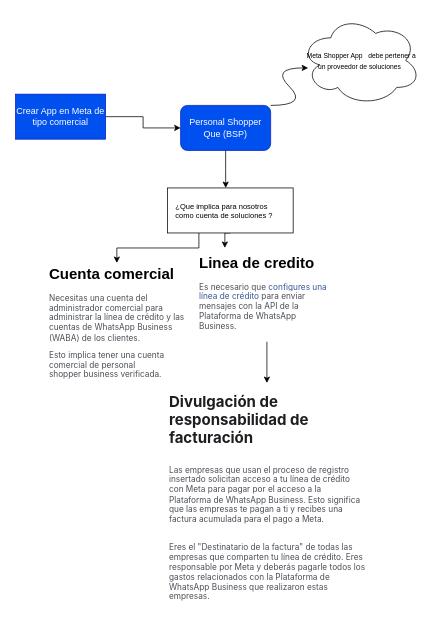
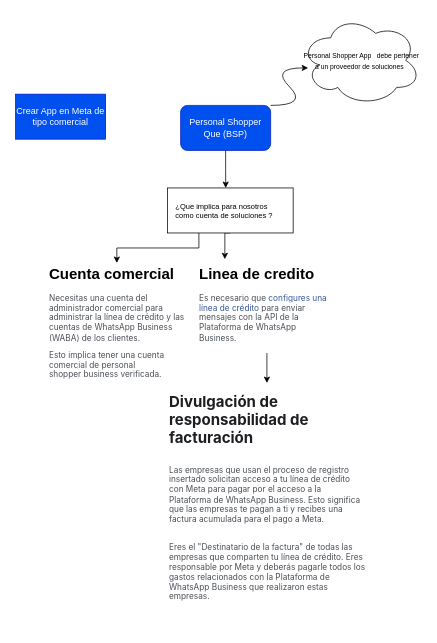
- <mxCell id="7" value="&lt;div style=&quot;&quot;&gt;&lt;span style=&quot;font-size: 9px; white-space: pre;&quot;&gt; &lt;/span&gt;&lt;span style=&quot;font-size: 9px;&quot;&gt;Meta Shopper App &lt;/span&gt;&lt;span style=&quot;font-size: 9px; white-space: pre;&quot;&gt;  &lt;/span&gt;&lt;span style=&quot;font-size: 9px;&quot;&gt;debe pertener a un proveedor de&amp;nbsp;&lt;/span&gt;&lt;span style=&quot;font-size: 9px;&quot;&gt;soluciones&amp;nbsp;&lt;/span&gt;&lt;/div&gt;" style="ellipse;shape=cloud;whiteSpace=wrap;html=1;fontSize=12;align=center;" vertex="1" parent="1"><mxGeometry x="400" y="20" width="160" height="120" as="geometry" /></mxCell>
+ <mxCell id="7" value="&lt;div style=&quot;&quot;&gt;&lt;span style=&quot;font-size: 9px; white-space: pre;&quot;&gt; &lt;/span&gt;&lt;span style=&quot;font-size: 9px;&quot;&gt;Personal Shopper App &lt;/span&gt;&lt;span style=&quot;font-size: 9px; white-space: pre;&quot;&gt;  &lt;/span&gt;&lt;span style=&quot;font-size: 9px;&quot;&gt;debe pertener a un proveedor de&amp;nbsp;&lt;/span&gt;&lt;span style=&quot;font-size: 9px;&quot;&gt;soluciones&amp;nbsp;&lt;/span&gt;&lt;/div&gt;" style="ellipse;shape=cloud;whiteSpace=wrap;html=1;fontSize=12;align=center;" vertex="1" parent="1"><mxGeometry x="400" y="20" width="160" height="120" as="geometry" /></mxCell>
- <mxCell id="4" style="edgeStyle=orthogonalEdgeStyle;rounded=0;orthogonalLoop=1;jettySize=auto;html=1;exitX=1;exitY=0.5;exitDx=0;exitDy=0;" edge="1" parent="1" source="5" target="3"><mxGeometry relative="1" as="geometry" /></mxCell>
- <mxCell id="14" value="&lt;h1&gt;Linea de credito&lt;/h1&gt;&lt;p style=&quot;font-size: 11px;&quot;&gt;&lt;span style=&quot;caret-color: rgb(75, 79, 86); color: rgb(75, 79, 86); font-family: &amp;quot;Graphik LCG Web&amp;quot;, &amp;quot;Graphik Arabic Web Regular&amp;quot;, -apple-system, BlinkMacSystemFont, &amp;quot;Helvetica Neue&amp;quot;, Helvetica, Arial, &amp;quot;Lucida Grande&amp;quot;, sans-serif; background-color: rgb(255, 255, 255);&quot;&gt;Es necesario que&amp;nbsp;&lt;/span&gt;&lt;a style=&quot;color: rgb(56, 88, 152); cursor: pointer; text-decoration: none; font-family: &amp;quot;Graphik LCG Web&amp;quot;, &amp;quot;Graphik Arabic Web Regular&amp;quot;, -apple-system, BlinkMacSystemFont, &amp;quot;Helvetica Neue&amp;quot;, Helvetica, Arial, &amp;quot;Lucida Grande&amp;quot;, sans-serif;&quot; href=&quot;https://www.facebook.com/business/help/1684730811624773?id=2129163877102343&quot;&gt;configures una línea de crédito&lt;/a&gt;&lt;span style=&quot;caret-color: rgb(75, 79, 86); color: rgb(75, 79, 86); font-family: &amp;quot;Graphik LCG Web&amp;quot;, &amp;quot;Graphik Arabic Web Regular&amp;quot;, -apple-system, BlinkMacSystemFont, &amp;quot;Helvetica Neue&amp;quot;, Helvetica, Arial, &amp;quot;Lucida Grande&amp;quot;, sans-serif; background-color: rgb(255, 255, 255);&quot;&gt;&amp;nbsp;para enviar mensajes con la API de la Plataforma de WhatsApp Business.&lt;/span&gt;&lt;br&gt;&lt;/p&gt;&lt;p style=&quot;font-size: 11px;&quot;&gt;&lt;span style=&quot;caret-color: rgb(75, 79, 86); color: rgb(75, 79, 86); font-family: &amp;quot;Graphik LCG Web&amp;quot;, &amp;quot;Graphik Arabic Web Regular&amp;quot;, -apple-system, BlinkMacSystemFont, &amp;quot;Helvetica Neue&amp;quot;, Helvetica, Arial, &amp;quot;Lucida Grande&amp;quot;, sans-serif; background-color: rgb(255, 255, 255);&quot;&gt;&lt;br&gt;&lt;/span&gt;&lt;/p&gt;" style="text;html=1;strokeColor=none;fillColor=none;spacing=5;spacingTop=-20;whiteSpace=wrap;overflow=hidden;rounded=0;fontSize=10;" vertex="1" parent="1"><mxGeometry x="260" y="335" width="190" height="120" as="geometry" /></mxCell>
+ <mxCell id="14" value="&lt;h1&gt;Linea de credito&lt;/h1&gt;&lt;p style=&quot;font-size: 11px;&quot;&gt;&lt;span style=&quot;caret-color: rgb(75, 79, 86); color: rgb(75, 79, 86); font-family: &amp;quot;Graphik LCG Web&amp;quot;, &amp;quot;Graphik Arabic Web Regular&amp;quot;, -apple-system, BlinkMacSystemFont, &amp;quot;Helvetica Neue&amp;quot;, Helvetica, Arial, &amp;quot;Lucida Grande&amp;quot;, sans-serif; background-color: rgb(255, 255, 255);&quot;&gt;Es necesario que&amp;nbsp;&lt;/span&gt;&lt;a style=&quot;color: rgb(56, 88, 152); cursor: pointer; text-decoration: none; font-family: &amp;quot;Graphik LCG Web&amp;quot;, &amp;quot;Graphik Arabic Web Regular&amp;quot;, -apple-system, BlinkMacSystemFont, &amp;quot;Helvetica Neue&amp;quot;, Helvetica, Arial, &amp;quot;Lucida Grande&amp;quot;, sans-serif;&quot; href=&quot;https://www.facebook.com/business/help/1684730811624773?id=2129163877102343&quot;&gt;configures una línea de crédito&lt;/a&gt;&lt;span style=&quot;caret-color: rgb(75, 79, 86); color: rgb(75, 79, 86); font-family: &amp;quot;Graphik LCG Web&amp;quot;, &amp;quot;Graphik Arabic Web Regular&amp;quot;, -apple-system, BlinkMacSystemFont, &amp;quot;Helvetica Neue&amp;quot;, Helvetica, Arial, &amp;quot;Lucida Grande&amp;quot;, sans-serif; background-color: rgb(255, 255, 255);&quot;&gt;&amp;nbsp;para enviar mensajes con la API de la Plataforma de WhatsApp Business.&lt;/span&gt;&lt;br&gt;&lt;/p&gt;&lt;p style=&quot;font-size: 11px;&quot;&gt;&lt;span style=&quot;caret-color: rgb(75, 79, 86); color: rgb(75, 79, 86); font-family: &amp;quot;Graphik LCG Web&amp;quot;, &amp;quot;Graphik Arabic Web Regular&amp;quot;, -apple-system, BlinkMacSystemFont, &amp;quot;Helvetica Neue&amp;quot;, Helvetica, Arial, &amp;quot;Lucida Grande&amp;quot;, sans-serif; background-color: rgb(255, 255, 255);&quot;&gt;&lt;br&gt;&lt;/span&gt;&lt;/p&gt;" style="text;html=1;strokeColor=none;fillColor=none;spacing=5;spacingTop=-20;whiteSpace=wrap;overflow=hidden;rounded=0;fontSize=10;" vertex="1" parent="1"><mxGeometry x="260" y="350" width="190" height="120" as="geometry" /></mxCell>
